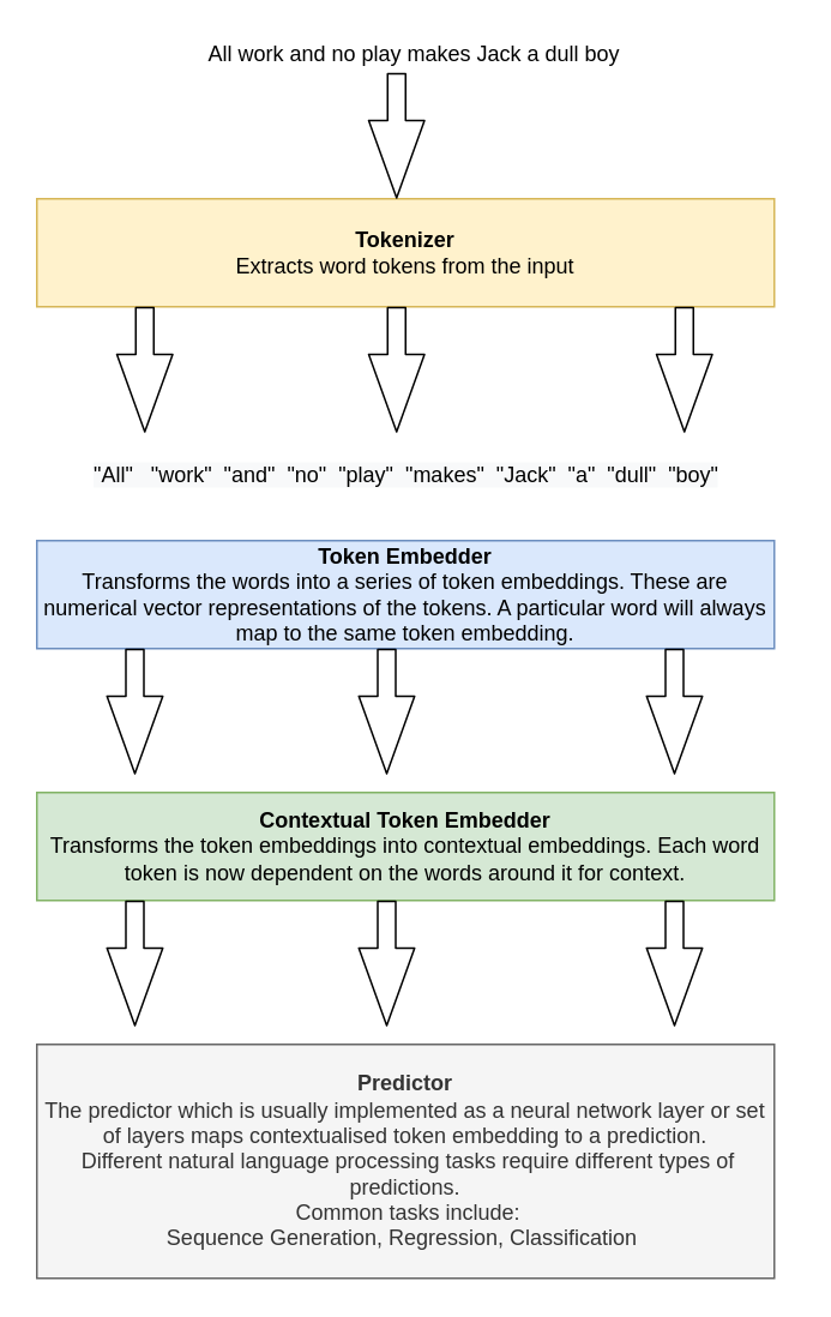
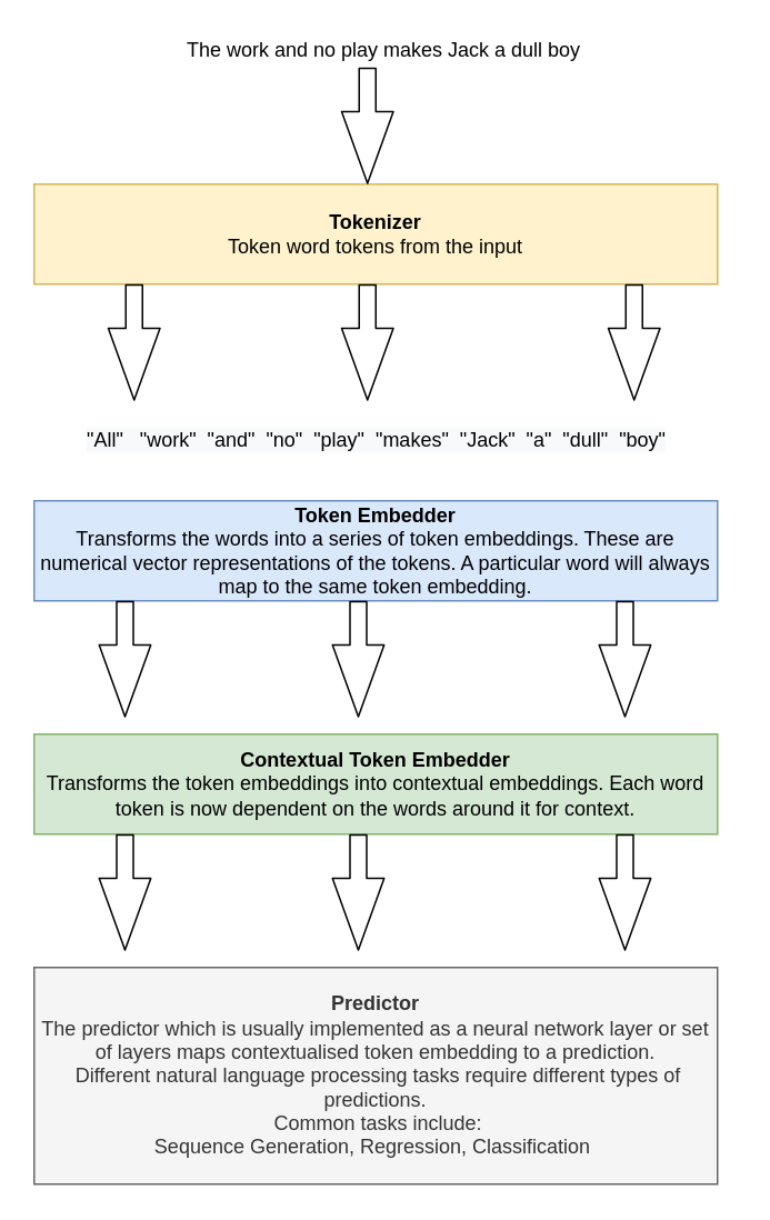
- <mxCell id="6" value="All work and no play makes Jack a dull boy" style="text;html=1;strokeColor=none;fillColor=none;align=center;verticalAlign=middle;whiteSpace=wrap;rounded=0;hachureGap=4;pointerEvents=0;" vertex="1" parent="1"><mxGeometry x="20" y="20" width="420" height="20" as="geometry" /></mxCell>
+ <mxCell id="6" value="The work and no play makes Jack a dull boy" style="text;html=1;strokeColor=none;fillColor=none;align=center;verticalAlign=middle;whiteSpace=wrap;rounded=0;hachureGap=4;pointerEvents=0;" vertex="1" parent="1"><mxGeometry x="20" y="20" width="420" height="20" as="geometry" /></mxCell>
- <mxCell id="2" value="&lt;b&gt;Tokenizer&lt;/b&gt;&lt;br&gt;Extracts word tokens from the input" style="rounded=0;whiteSpace=wrap;html=1;hachureGap=4;pointerEvents=0;fillColor=#fff2cc;strokeColor=#d6b656;" vertex="1" parent="1"><mxGeometry x="20" y="110" width="410" height="60" as="geometry" /></mxCell>
+ <mxCell id="2" value="&lt;b&gt;Tokenizer&lt;/b&gt;&lt;br&gt;Token word tokens from the input" style="rounded=0;whiteSpace=wrap;html=1;hachureGap=4;pointerEvents=0;fillColor=#fff2cc;strokeColor=#d6b656;" vertex="1" parent="1"><mxGeometry x="20" y="110" width="410" height="60" as="geometry" /></mxCell>
